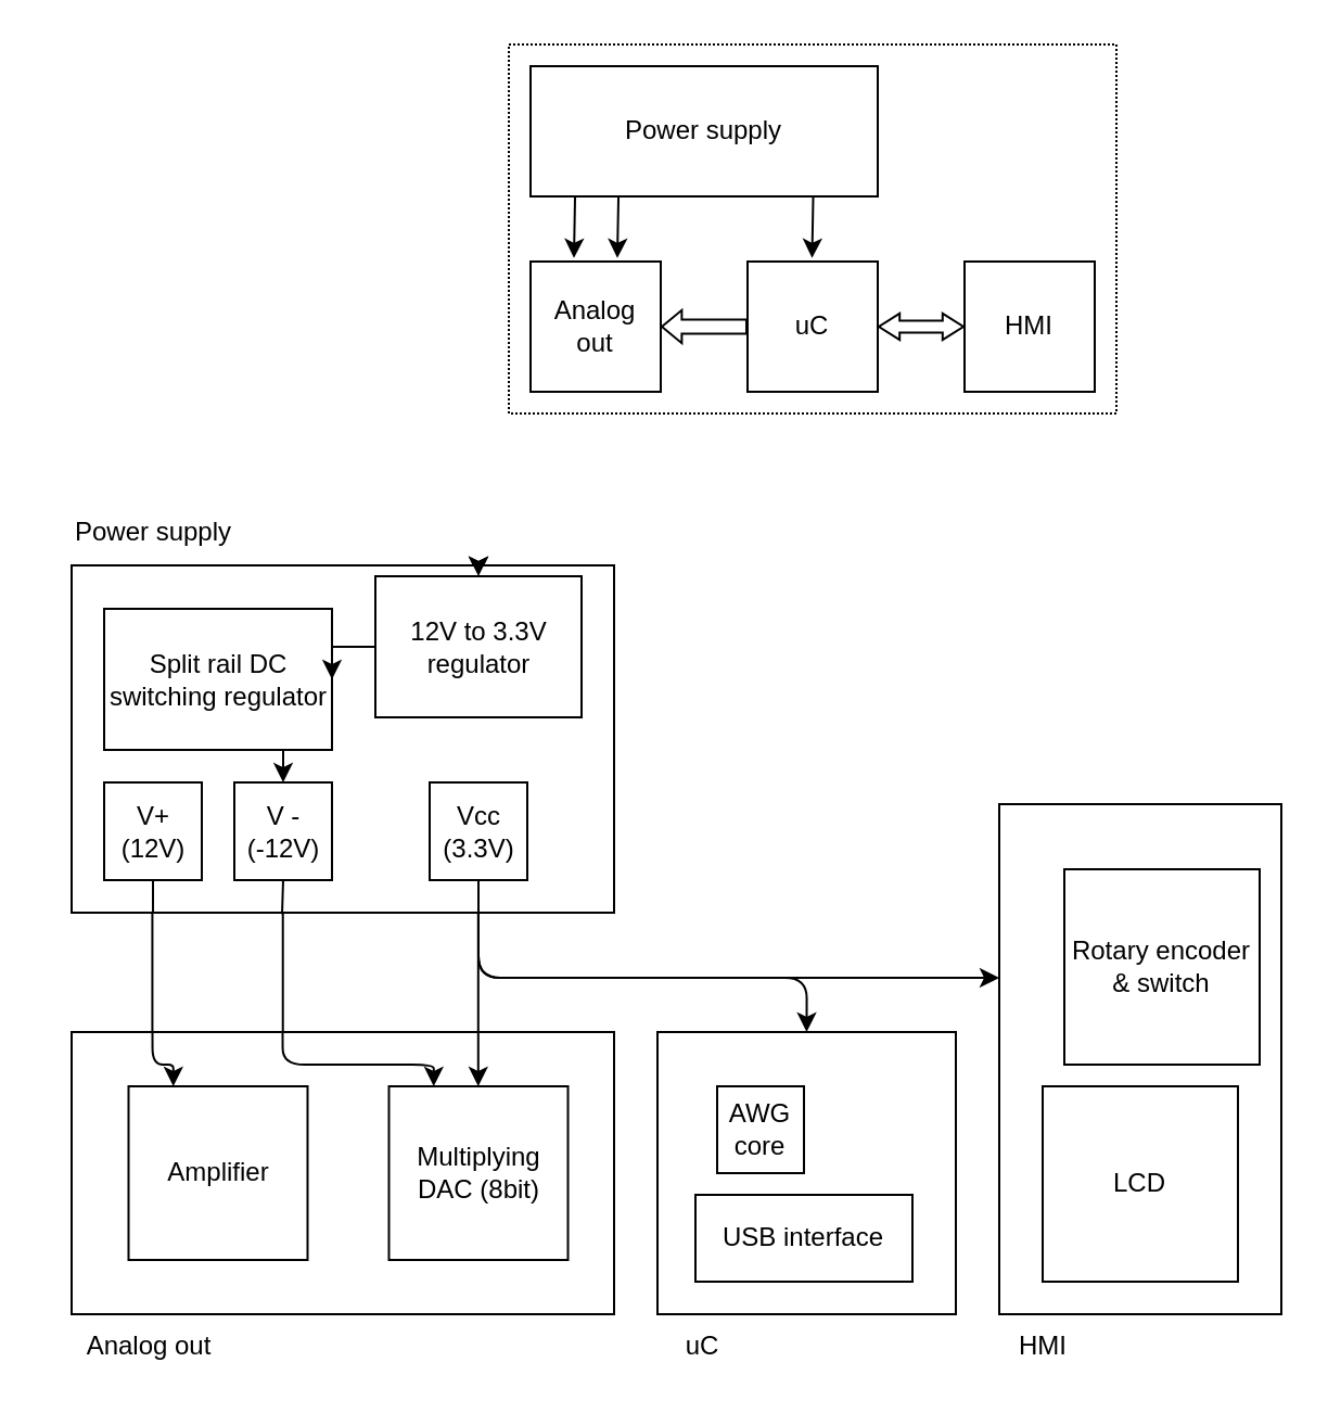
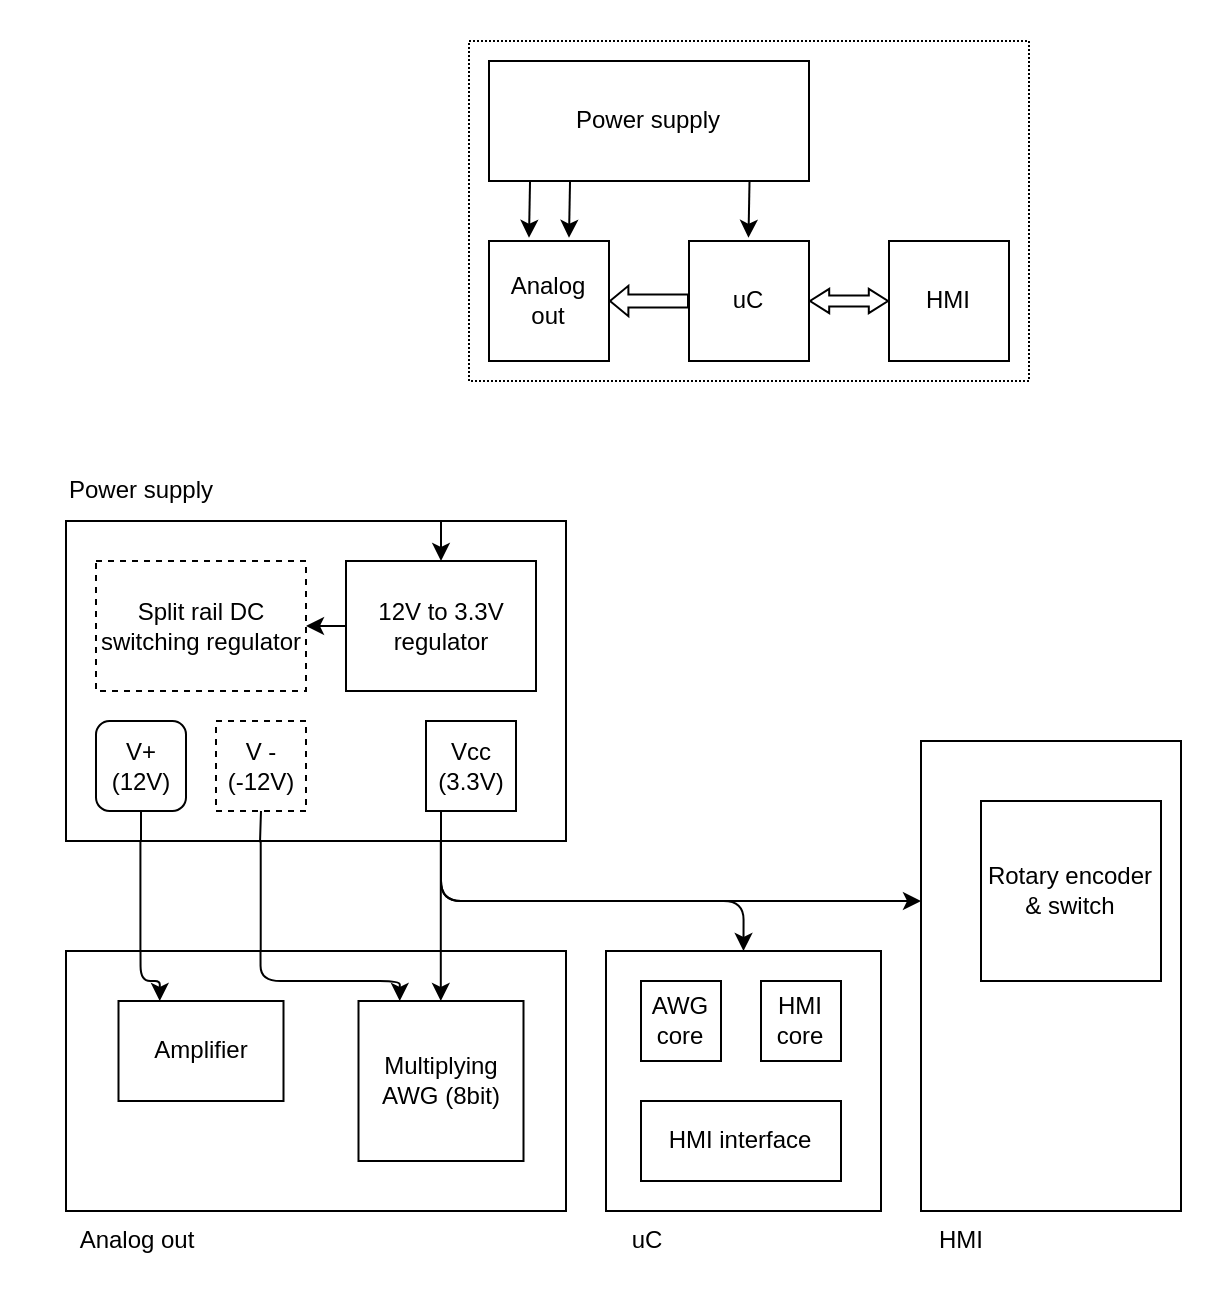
- <mxCell id="23" value="&lt;div&gt;12V to 3.3V &lt;br&gt;&lt;/div&gt;&lt;div&gt;regulator&lt;/div&gt;" style="rounded=0;whiteSpace=wrap;html=1;strokeColor=default;fillColor=default;" vertex="1" parent="1"><mxGeometry x="172.5" y="265" width="95" height="65" as="geometry" /></mxCell>
+ <mxCell id="23" value="&lt;div&gt;12V to 3.3V &lt;br&gt;&lt;/div&gt;&lt;div&gt;regulator&lt;/div&gt;" style="rounded=0;whiteSpace=wrap;html=1;strokeColor=default;fillColor=default;" vertex="1" parent="1"><mxGeometry x="172.5" y="280" width="95" height="65" as="geometry" /></mxCell>
- <mxCell id="21" value="Split rail DC switching regulator" style="rounded=0;whiteSpace=wrap;html=1;strokeColor=default;fillColor=default;" vertex="1" parent="1"><mxGeometry x="47.5" y="280" width="105" height="65" as="geometry" /></mxCell>
+ <mxCell id="21" value="Split rail DC switching regulator" style="rounded=0;whiteSpace=wrap;html=1;strokeColor=default;fillColor=default;dashed=1;" vertex="1" parent="1"><mxGeometry x="47.5" y="280" width="105" height="65" as="geometry" /></mxCell>
- <mxCell id="20" style="edgeStyle=orthogonalEdgeStyle;rounded=0;orthogonalLoop=1;jettySize=auto;html=1;exitX=0.75;exitY=1;exitDx=0;exitDy=0;entryX=0.5;entryY=0;entryDx=0;entryDy=0;" edge="1" parent="1" source="21" target="19"><mxGeometry relative="1" as="geometry" /></mxCell>
- <mxCell id="17" value="&lt;div&gt;V+ &lt;br&gt;&lt;/div&gt;&lt;div&gt;(12V)&lt;/div&gt;" style="whiteSpace=wrap;html=1;aspect=fixed;strokeColor=default;fillColor=default;" vertex="1" parent="1"><mxGeometry x="47.5" y="360" width="45" height="45" as="geometry" /></mxCell>
+ <mxCell id="17" value="&lt;div&gt;V+ &lt;br&gt;&lt;/div&gt;&lt;div&gt;(12V)&lt;/div&gt;" style="whiteSpace=wrap;html=1;aspect=fixed;strokeColor=default;fillColor=default;rounded=1;" vertex="1" parent="1"><mxGeometry x="47.5" y="360" width="45" height="45" as="geometry" /></mxCell>
- <mxCell id="19" value="&lt;div&gt;V - &lt;br&gt;&lt;/div&gt;&lt;div&gt;(-12V)&lt;/div&gt;" style="whiteSpace=wrap;html=1;aspect=fixed;strokeColor=default;fillColor=default;" vertex="1" parent="1"><mxGeometry x="107.5" y="360" width="45" height="45" as="geometry" /></mxCell>
+ <mxCell id="19" value="&lt;div&gt;V - &lt;br&gt;&lt;/div&gt;&lt;div&gt;(-12V)&lt;/div&gt;" style="whiteSpace=wrap;html=1;aspect=fixed;strokeColor=default;fillColor=default;dashed=1;" vertex="1" parent="1"><mxGeometry x="107.5" y="360" width="45" height="45" as="geometry" /></mxCell>
- <mxCell id="25" value="&lt;div&gt;Vcc &lt;br&gt;&lt;/div&gt;&lt;div&gt;(3.3V)&lt;/div&gt;" style="whiteSpace=wrap;html=1;aspect=fixed;strokeColor=default;fillColor=default;" vertex="1" parent="1"><mxGeometry x="197.5" y="360" width="45" height="45" as="geometry" /></mxCell>
+ <mxCell id="25" value="&lt;div&gt;Vcc &lt;br&gt;&lt;/div&gt;&lt;div&gt;(3.3V)&lt;/div&gt;" style="whiteSpace=wrap;html=1;aspect=fixed;strokeColor=default;fillColor=default;" vertex="1" parent="1"><mxGeometry x="212.5" y="360" width="45" height="45" as="geometry" /></mxCell>
+ <mxCell id="44" value="HMI core" style="whiteSpace=wrap;html=1;aspect=fixed;strokeColor=default;fillColor=default;" vertex="1" parent="1"><mxGeometry x="380" y="490" width="40" height="40" as="geometry" /></mxCell>
- <mxCell id="43" value="AWG core" style="whiteSpace=wrap;html=1;aspect=fixed;strokeColor=default;fillColor=default;" vertex="1" parent="1"><mxGeometry x="330" y="500" width="40" height="40" as="geometry" /></mxCell>
+ <mxCell id="43" value="AWG core" style="whiteSpace=wrap;html=1;aspect=fixed;strokeColor=default;fillColor=default;" vertex="1" parent="1"><mxGeometry x="320" y="490" width="40" height="40" as="geometry" /></mxCell>
- <mxCell id="35" value="Amplifier" style="rounded=0;whiteSpace=wrap;html=1;strokeColor=default;fillColor=default;" vertex="1" parent="1"><mxGeometry x="58.75" y="500" width="82.5" height="80" as="geometry" /></mxCell>
+ <mxCell id="35" value="Amplifier" style="rounded=0;whiteSpace=wrap;html=1;strokeColor=default;fillColor=default;" vertex="1" parent="1"><mxGeometry x="58.75" y="500" width="82.5" height="50" as="geometry" /></mxCell>
- <mxCell id="34" value="Multiplying DAC (8bit)" style="rounded=0;whiteSpace=wrap;html=1;strokeColor=default;fillColor=default;" vertex="1" parent="1"><mxGeometry x="178.75" y="500" width="82.5" height="80" as="geometry" /></mxCell>
+ <mxCell id="34" value="Multiplying AWG (8bit)" style="rounded=0;whiteSpace=wrap;html=1;strokeColor=default;fillColor=default;" vertex="1" parent="1"><mxGeometry x="178.75" y="500" width="82.5" height="80" as="geometry" /></mxCell>
- <mxCell id="41" value="LCD" style="whiteSpace=wrap;html=1;aspect=fixed;strokeColor=default;fillColor=default;" vertex="1" parent="1"><mxGeometry x="480" y="500" width="90" height="90" as="geometry" /></mxCell>
- <mxCell id="45" value="USB interface" style="rounded=0;whiteSpace=wrap;html=1;strokeColor=default;fillColor=default;" vertex="1" parent="1"><mxGeometry x="320" y="550" width="100" height="40" as="geometry" /></mxCell>
+ <mxCell id="45" value="HMI interface" style="rounded=0;whiteSpace=wrap;html=1;strokeColor=default;fillColor=default;" vertex="1" parent="1"><mxGeometry x="320" y="550" width="100" height="40" as="geometry" /></mxCell>
